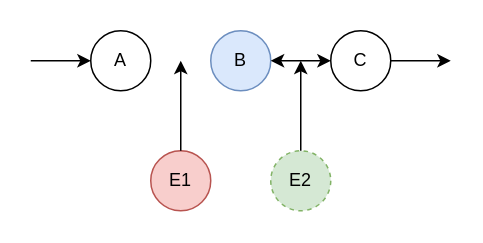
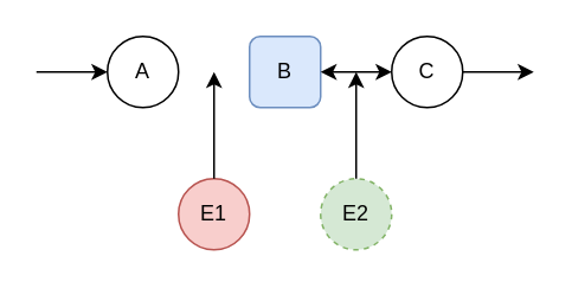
- <mxCell id="3" value="B" style="ellipse;whiteSpace=wrap;html=1;fillColor=#dae8fc;strokeColor=#6c8ebf;" parent="1" vertex="1"><mxGeometry x="140" y="20" width="40" height="40" as="geometry" /></mxCell>
+ <mxCell id="3" value="B" style="whiteSpace=wrap;html=1;fillColor=#dae8fc;strokeColor=#6c8ebf;rounded=1;" parent="1" vertex="1"><mxGeometry x="140" y="20" width="40" height="40" as="geometry" /></mxCell>
